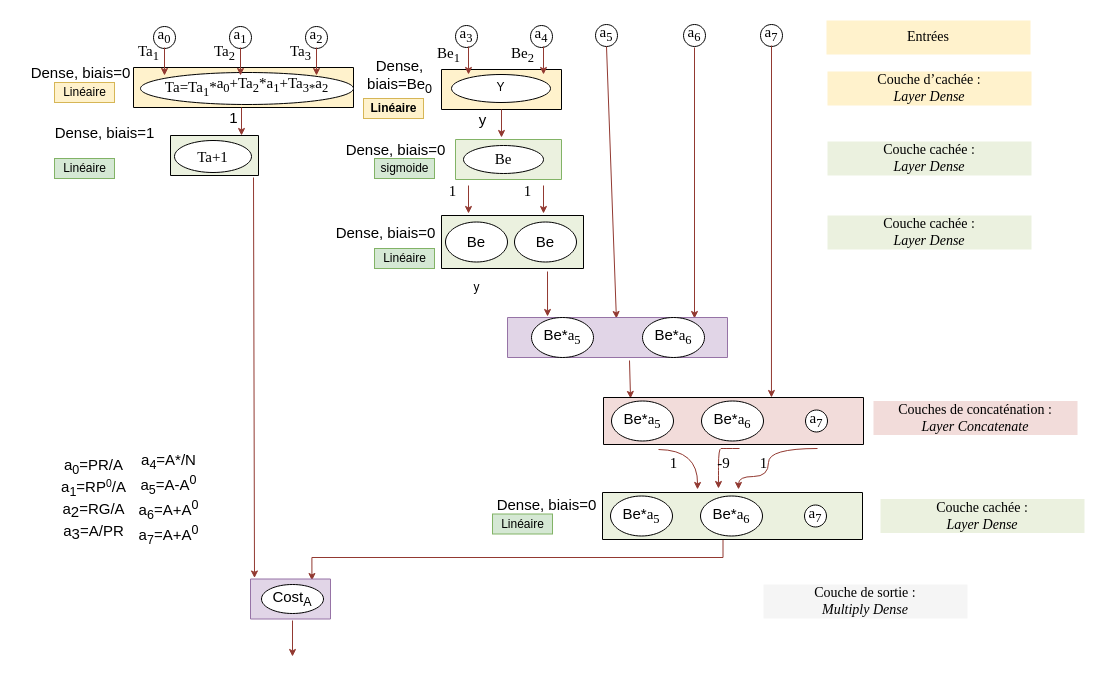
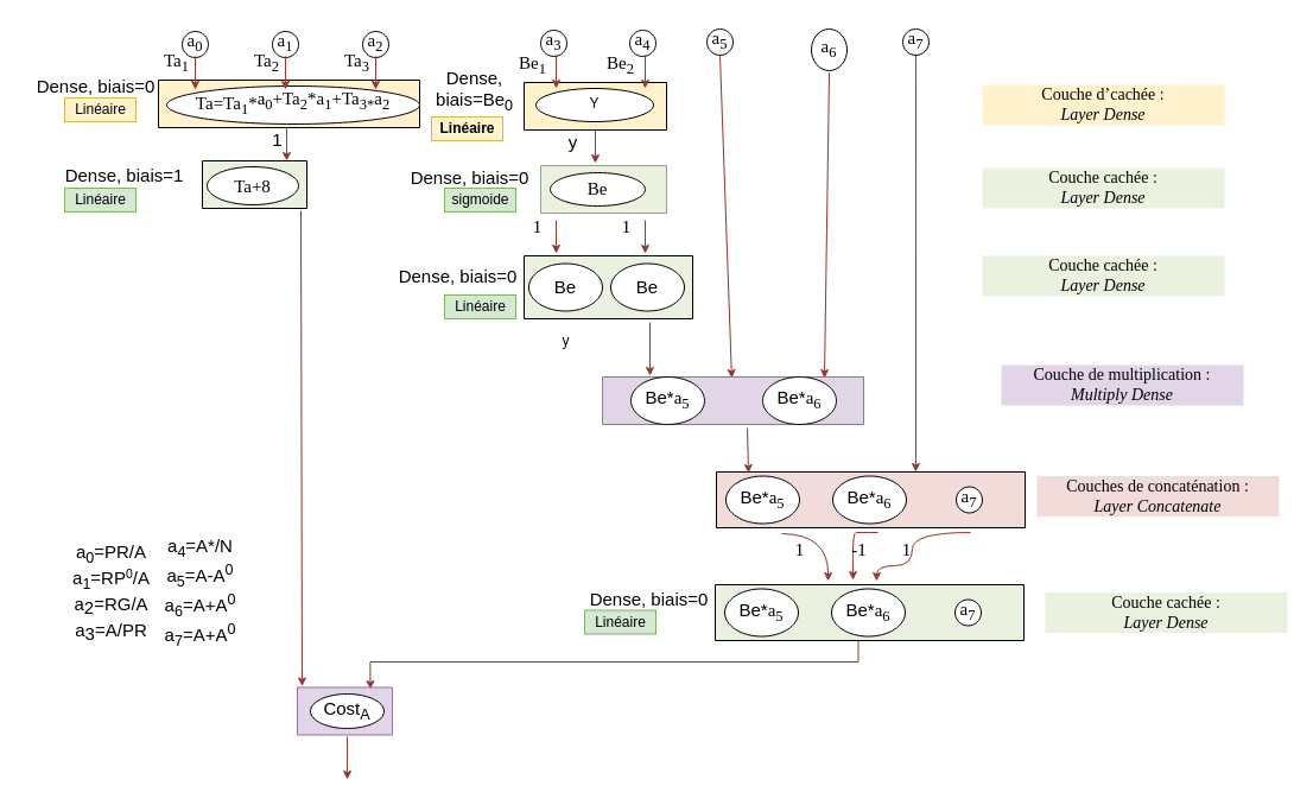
- <mxCell id="34" value="&lt;p style=&quot;margin-left: 0 ; margin-right: 0 ; margin-top: 0px ; margin-bottom: 0px ; text-indent: 0 ; direction: ltr&quot;&gt;&lt;font style=&quot;font-size: 15px ; font-family: &amp;#34;cambria math&amp;#34; ; color: #000000 ; direction: ltr ; letter-spacing: 0px ; line-height: 120% ; opacity: 1&quot;&gt;a&lt;sub&gt;6&lt;/sub&gt;&lt;/font&gt;&lt;/p&gt;" style="verticalAlign=middle;align=center;vsdxID=66;fillColor=#FFFFFF;gradientColor=none;shape=stencil(vVHLDsIgEPwajiQI6RfU+h8bu22JCGRB2/69kG1iazx58DazM/vIjjBtmiCi0CplCjecbZ8nYc5Ca+snJJsLEqYTph0C4Ujh4XvmEaqzont41gkL96naodXKrGF6YSfQtUi0OXXDVlqPfJNP6usotUhYbJIUMmQb/GGrAxpRljVycDBuc1hKM2LclX8/7H9nFfB+82Cd45T2+mcspcSRmu4F);spacingTop=-3;spacingBottom=-1;spacingLeft=-3;spacingRight=-3;labelBackgroundColor=none;rounded=0;html=1;whiteSpace=wrap;" parent="1" vertex="1"><mxGeometry x="683" y="24" width="22" height="22" as="geometry" /></mxCell>
+ <mxCell id="34" value="&lt;p style=&quot;margin-left: 0 ; margin-right: 0 ; margin-top: 0px ; margin-bottom: 0px ; text-indent: 0 ; direction: ltr&quot;&gt;&lt;font style=&quot;font-size: 15px ; font-family: &amp;#34;cambria math&amp;#34; ; color: #000000 ; direction: ltr ; letter-spacing: 0px ; line-height: 120% ; opacity: 1&quot;&gt;a&lt;sub&gt;6&lt;/sub&gt;&lt;/font&gt;&lt;/p&gt;" style="verticalAlign=middle;align=center;vsdxID=66;fillColor=#FFFFFF;gradientColor=none;shape=stencil(vVHLDsIgEPwajiQI6RfU+h8bu22JCGRB2/69kG1iazx58DazM/vIjjBtmiCi0CplCjecbZ8nYc5Ca+snJJsLEqYTph0C4Ujh4XvmEaqzont41gkL96naodXKrGF6YSfQtUi0OXXDVlqPfJNP6usotUhYbJIUMmQb/GGrAxpRljVycDBuc1hKM2LclX8/7H9nFfB+82Cd45T2+mcspcSRmu4F);spacingTop=-3;spacingBottom=-1;spacingLeft=-3;spacingRight=-3;labelBackgroundColor=none;rounded=0;html=1;whiteSpace=wrap;" parent="1" vertex="1"><mxGeometry x="683" y="24" width="30" height="35" as="geometry" /></mxCell>
- <mxCell id="89" value="&lt;font style=&quot;font-size: 14px ; font-family: &amp;#34;calibri&amp;#34; ; color: #000000 ; direction: ltr ; letter-spacing: 0px ; line-height: 120% ; opacity: 1&quot;&gt;Entrées&lt;br&gt;&lt;/font&gt;" style="verticalAlign=middle;align=center;vsdxID=192;fillColor=#fff2cc;gradientColor=none;shape=stencil(nZBLDoAgDERP0z3SIyjew0SURgSD+Lu9kMZoXLhwN9O+tukAlrNpJg1SzDH4QW/URgNYgZTkjA4UkwJUgGXng+6DX1zLfmoymdXo17xh5zmRJ6Q42BWCfc2oJfdAr+Yv+AP9Cb7OJ3H/2JG1HNGz/84klThPVCc=);strokeColor=none;labelBackgroundColor=none;rounded=0;html=1;whiteSpace=wrap;" vertex="1" parent="1"><mxGeometry x="826" y="20" width="204" height="34" as="geometry" /></mxCell>
- <mxCell id="62" value="Dense, biais=1" style="text;html=1;align=center;verticalAlign=middle;resizable=0;points=[];autosize=1;strokeColor=none;fillColor=none;fontSize=15;" parent="1" vertex="1"><mxGeometry x="44" y="122" width="120" height="20" as="geometry" /></mxCell>
+ <mxCell id="62" value="Dense, biais=1" style="text;html=1;align=center;verticalAlign=middle;resizable=0;points=[];autosize=1;strokeColor=none;fillColor=none;fontSize=15;" parent="1" vertex="1"><mxGeometry x="44" y="137" width="120" height="20" as="geometry" /></mxCell>
- <mxCell id="60" value="&lt;p style=&quot;margin: 0px ; text-indent: 0px ; direction: ltr ; font-size: 15px&quot;&gt;&lt;font style=&quot;font-family: &amp;#34;cambria math&amp;#34; ; color: rgb(0 , 0 , 0) ; direction: ltr ; letter-spacing: 0px ; line-height: 120% ; opacity: 1 ; font-size: 15px&quot;&gt;&lt;sub&gt;&lt;span style=&quot;font-size: 15px&quot;&gt;Ta+1&lt;/span&gt;&lt;/sub&gt;&lt;/font&gt;&lt;/p&gt;" style="verticalAlign=middle;align=center;vsdxID=66;fillColor=#FFFFFF;gradientColor=none;shape=stencil(vVHLDsIgEPwajiQI6RfU+h8bu22JCGRB2/69kG1iazx58DazM/vIjjBtmiCi0CplCjecbZ8nYc5Ca+snJJsLEqYTph0C4Ujh4XvmEaqzont41gkL96naodXKrGF6YSfQtUi0OXXDVlqPfJNP6usotUhYbJIUMmQb/GGrAxpRljVycDBuc1hKM2LclX8/7H9nFfB+82Cd45T2+mcspcSRmu4F);spacingTop=-3;spacingBottom=-1;spacingLeft=-3;spacingRight=-3;labelBackgroundColor=none;rounded=0;html=1;whiteSpace=wrap;" parent="1" vertex="1"><mxGeometry x="174" y="140" width="77" height="32" as="geometry" /></mxCell>
+ <mxCell id="60" value="&lt;p style=&quot;margin: 0px ; text-indent: 0px ; direction: ltr ; font-size: 15px&quot;&gt;&lt;font style=&quot;font-family: &amp;#34;cambria math&amp;#34; ; color: rgb(0 , 0 , 0) ; direction: ltr ; letter-spacing: 0px ; line-height: 120% ; opacity: 1 ; font-size: 15px&quot;&gt;&lt;sub&gt;&lt;span style=&quot;font-size: 15px&quot;&gt;Ta+8&lt;/span&gt;&lt;/sub&gt;&lt;/font&gt;&lt;/p&gt;" style="verticalAlign=middle;align=center;vsdxID=66;fillColor=#FFFFFF;gradientColor=none;shape=stencil(vVHLDsIgEPwajiQI6RfU+h8bu22JCGRB2/69kG1iazx58DazM/vIjjBtmiCi0CplCjecbZ8nYc5Ca+snJJsLEqYTph0C4Ujh4XvmEaqzont41gkL96naodXKrGF6YSfQtUi0OXXDVlqPfJNP6usotUhYbJIUMmQb/GGrAxpRljVycDBuc1hKM2LclX8/7H9nFfB+82Cd45T2+mcspcSRmu4F);spacingTop=-3;spacingBottom=-1;spacingLeft=-3;spacingRight=-3;labelBackgroundColor=none;rounded=0;html=1;whiteSpace=wrap;" parent="1" vertex="1"><mxGeometry x="174" y="140" width="77" height="32" as="geometry" /></mxCell>
+ <mxCell id="47" value="&lt;p style=&quot;margin-left: 0 ; margin-right: 0 ; margin-top: 0px ; margin-bottom: 0px ; text-indent: 0 ; direction: ltr&quot;&gt;&lt;font style=&quot;font-size: 14px ; font-family: &amp;#34;calibri&amp;#34; ; color: #000000 ; direction: ltr ; letter-spacing: 0px ; line-height: 120% ; opacity: 1&quot;&gt;Couche de multiplication :&lt;br&gt;&lt;/font&gt;&lt;font style=&quot;font-size: 14px ; font-family: &amp;#34;themed&amp;#34; ; color: #000000 ; direction: ltr ; letter-spacing: 0px ; line-height: 120% ; opacity: 1&quot;&gt;&lt;i&gt;Multiply Dense&lt;/i&gt;&lt;/font&gt;&lt;font style=&quot;font-size: 14px ; font-family: &amp;#34;themed&amp;#34; ; color: #000000 ; direction: ltr ; letter-spacing: 0px ; line-height: 120% ; opacity: 1&quot;&gt;&lt;br&gt;&lt;/font&gt;&lt;/p&gt;" style="verticalAlign=middle;align=center;vsdxID=200;fillColor=#e1d5e7;shape=stencil(nZBLDoAgDERP0z3SIyjew0SURgSD+Lu9kMZoXLhwN9O+tukAlrNpJg1SzDH4QW/URgNYgZTkjA4UkwJUgGXng+6DX1zLfmoymdXo17xh5zmRJ6Q42BWCfc2oJfdAr+Yv+AP9Cb7OJ3H/2JG1HNGz/84klThPVCc=);strokeColor=none;labelBackgroundColor=none;rounded=0;html=1;whiteSpace=wrap;" parent="1" vertex="1"><mxGeometry x="843" y="307" width="204" height="34" as="geometry" /></mxCell>
- <mxCell id="54" value="&lt;font face=&quot;cambria math&quot;&gt;&lt;span style=&quot;font-size: 15px&quot;&gt;-9&lt;/span&gt;&lt;/font&gt;" style="text;html=1;align=center;verticalAlign=middle;resizable=0;points=[];autosize=1;strokeColor=none;" parent="1" vertex="1"><mxGeometry x="708" y="452" width="30" height="20" as="geometry" /></mxCell>
+ <mxCell id="54" value="&lt;font face=&quot;cambria math&quot;&gt;&lt;span style=&quot;font-size: 15px&quot;&gt;-1&lt;/span&gt;&lt;/font&gt;" style="text;html=1;align=center;verticalAlign=middle;resizable=0;points=[];autosize=1;strokeColor=none;" parent="1" vertex="1"><mxGeometry x="708" y="452" width="30" height="20" as="geometry" /></mxCell>
- <mxCell id="7" value="&lt;font style=&quot;font-size: 14px ; font-family: &amp;#34;calibri&amp;#34; ; color: #000000 ; direction: ltr ; letter-spacing: 0px ; line-height: 120% ; opacity: 1&quot;&gt;Couche de sortie :&lt;br&gt;&lt;i style=&quot;font-family: &amp;#34;themed&amp;#34;&quot;&gt;Multiply Dense&lt;/i&gt;&lt;br&gt;&lt;/font&gt;" style="verticalAlign=middle;align=center;vsdxID=196;fillColor=#f5f5f5;shape=stencil(nZBLDoAgDERP0z3SIyjew0SURgSD+Lu9kMZoXLhwN9O+tukAlrNpJg1SzDH4QW/URgNYgZTkjA4UkwJUgGXng+6DX1zLfmoymdXo17xh5zmRJ6Q42BWCfc2oJfdAr+Yv+AP9Cb7OJ3H/2JG1HNGz/84klThPVCc=);strokeColor=none;labelBackgroundColor=none;rounded=0;html=1;whiteSpace=wrap;fontColor=#333333;" parent="1" vertex="1"><mxGeometry x="763" y="584" width="204" height="34" as="geometry" /></mxCell>
